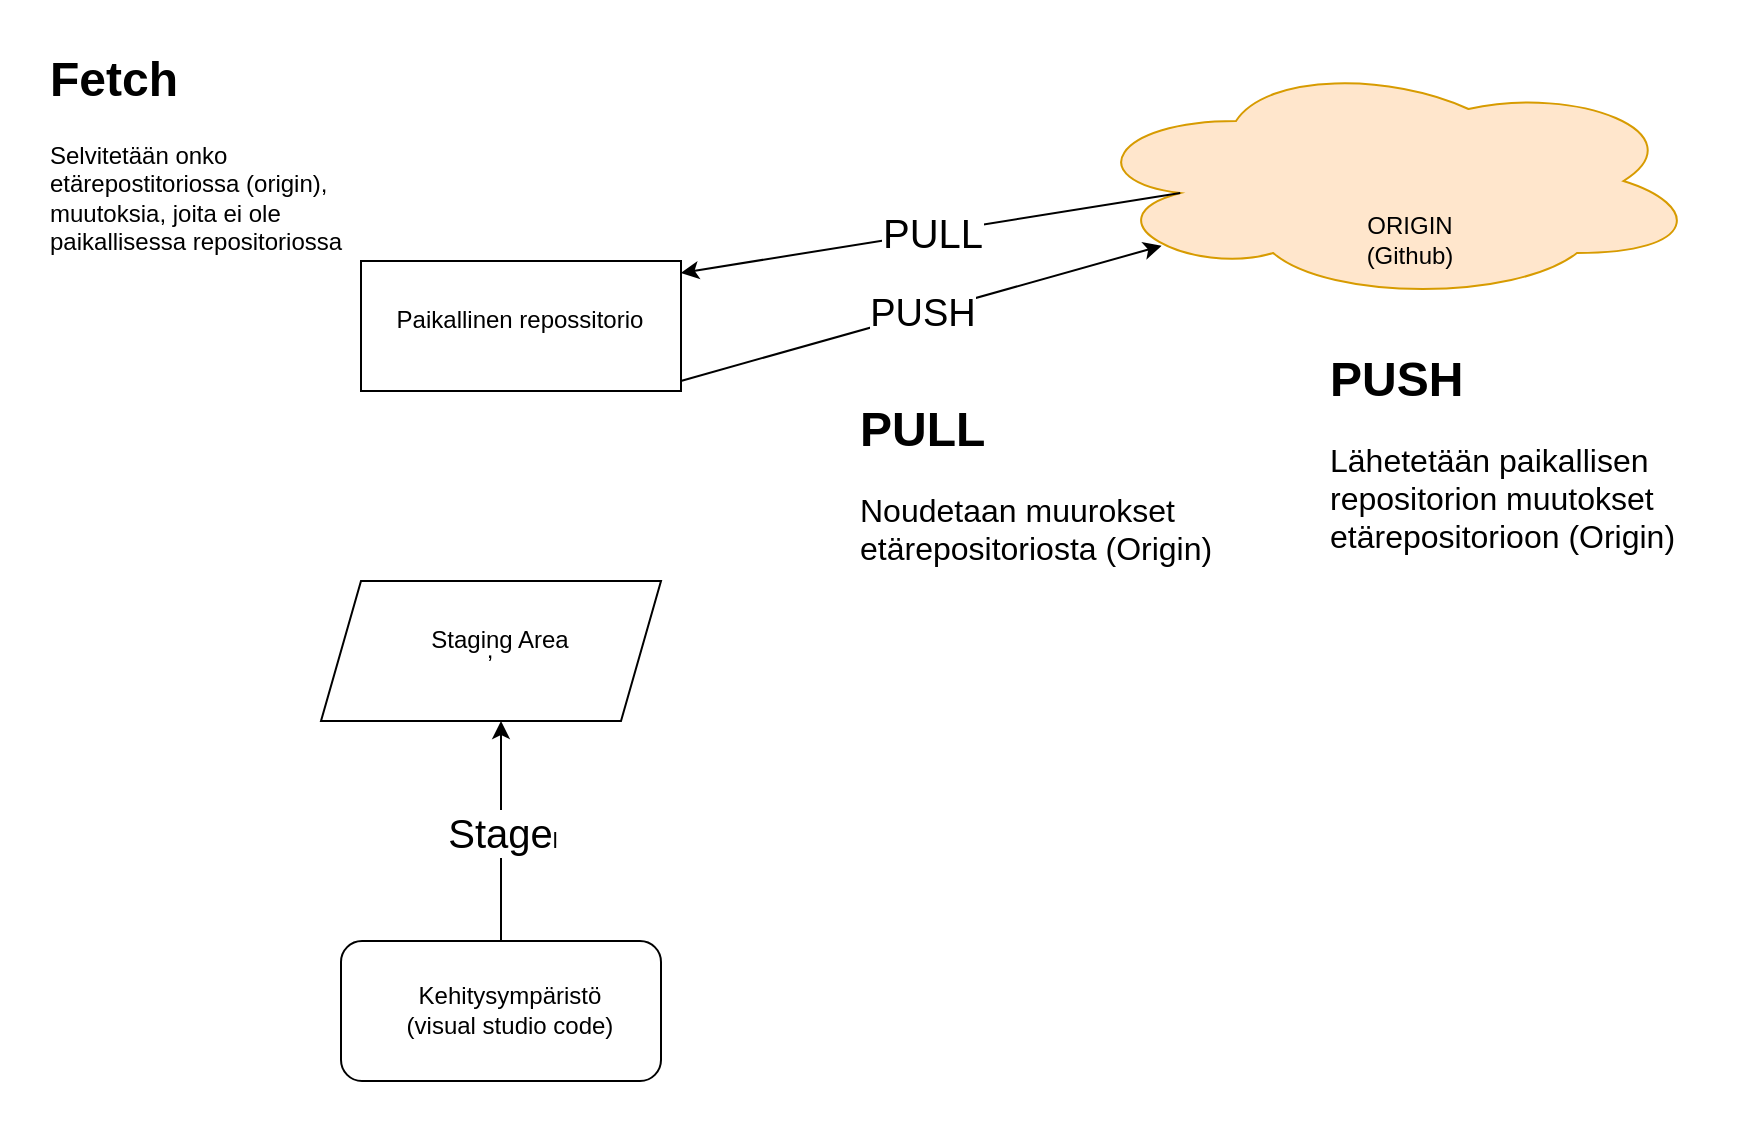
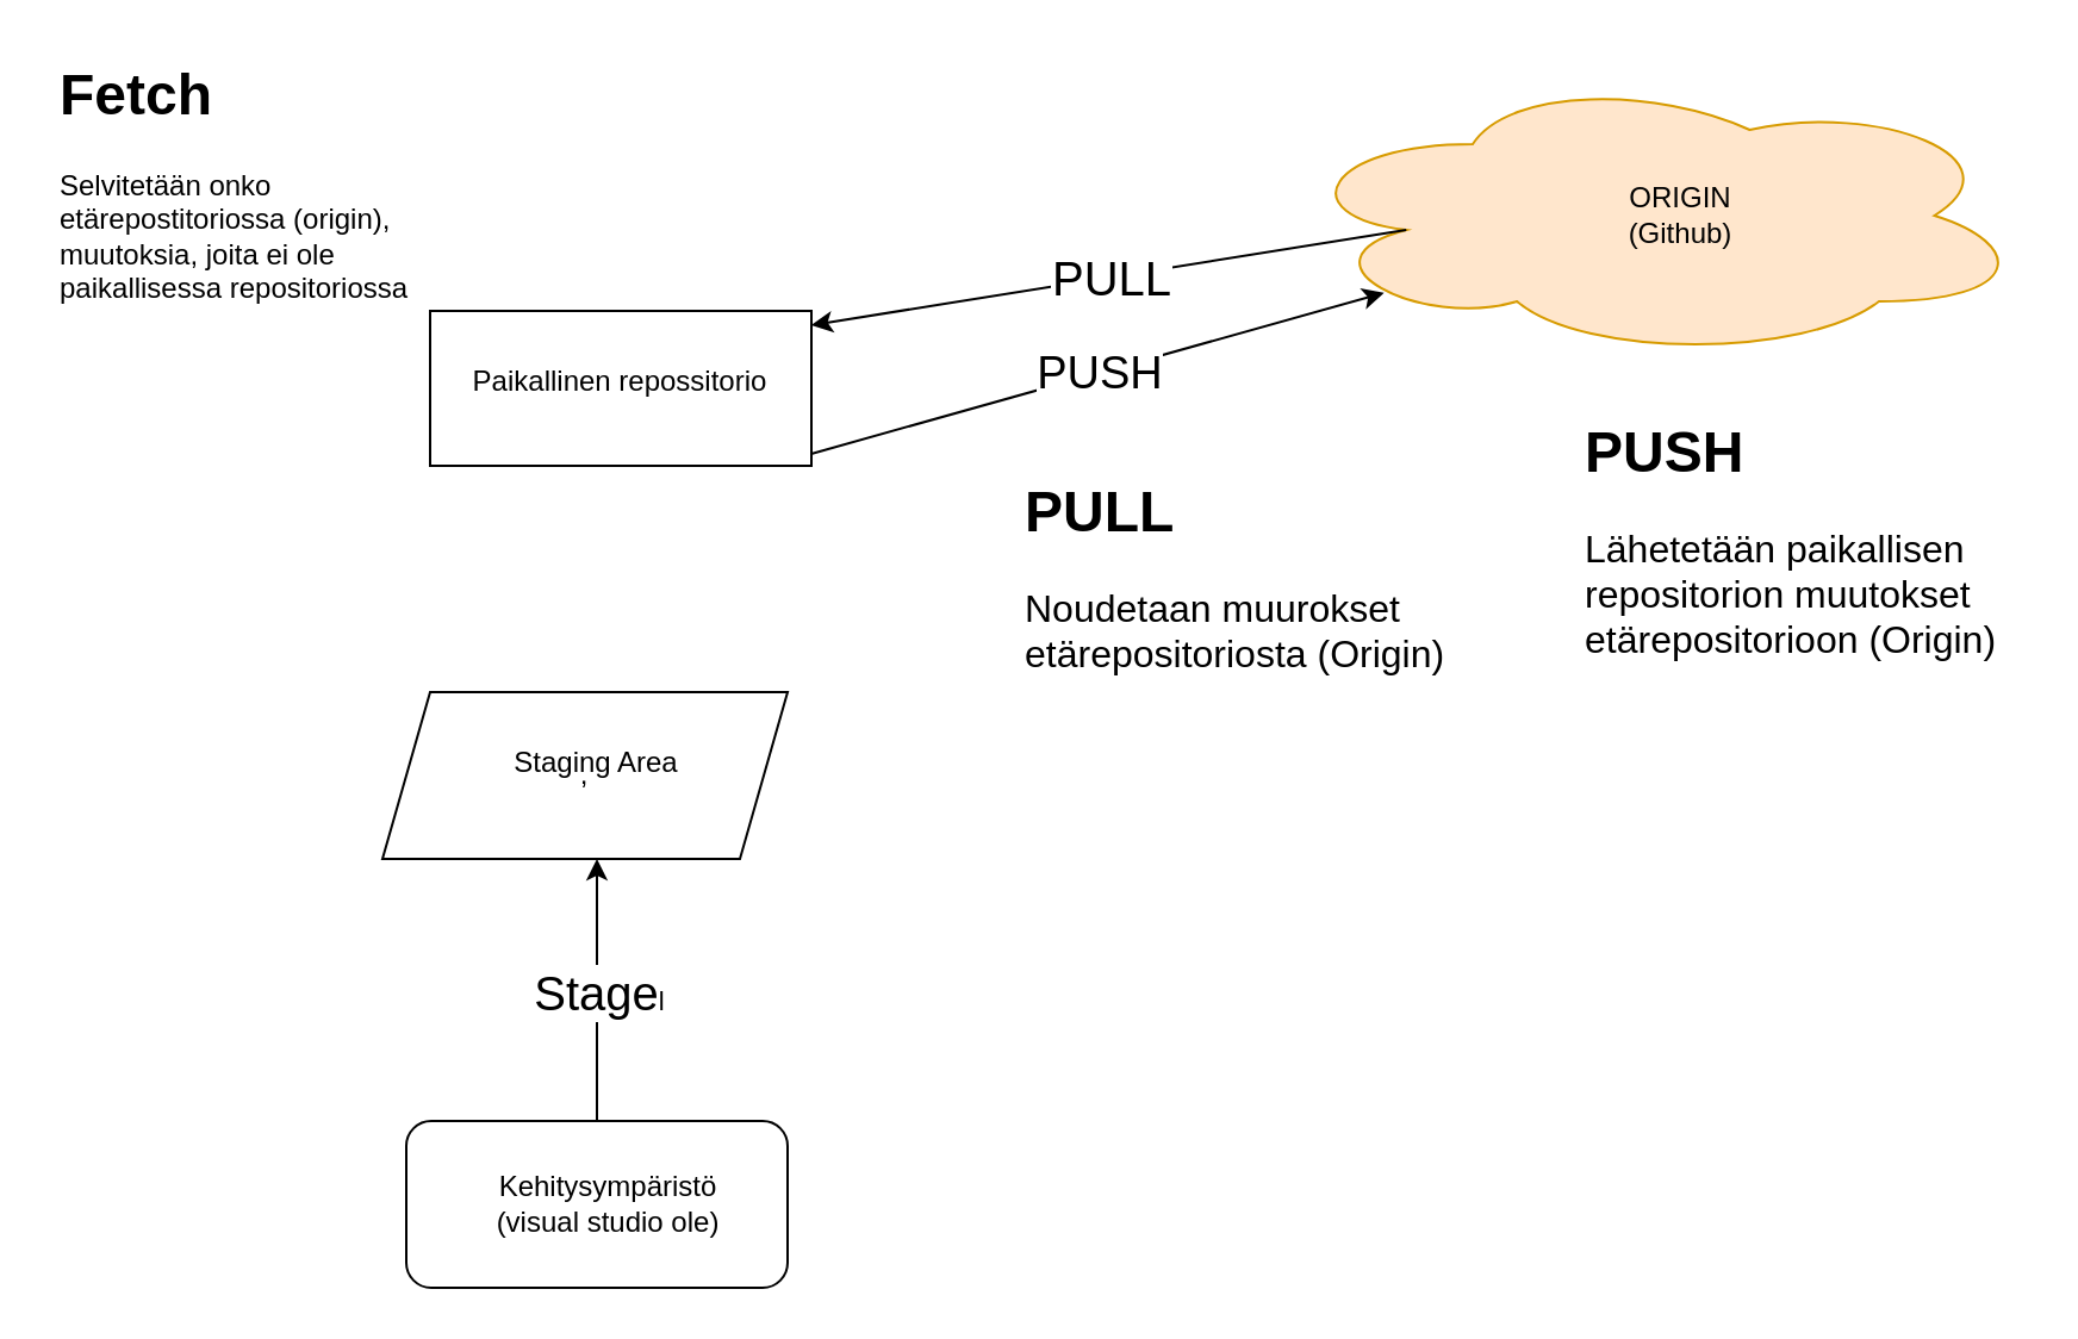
- <mxCell id="3" value="ORIGIN&lt;br&gt;(Github)" style="text;html=1;strokeColor=none;fillColor=none;align=center;verticalAlign=middle;whiteSpace=wrap;rounded=0;" vertex="1" parent="1"><mxGeometry x="660" y="95" width="90" height="50" as="geometry" /></mxCell>
+ <mxCell id="3" value="ORIGIN&lt;br&gt;(Github)" style="text;html=1;strokeColor=none;fillColor=none;align=center;verticalAlign=middle;whiteSpace=wrap;rounded=0;" vertex="1" parent="1"><mxGeometry x="660" y="65" width="90" height="50" as="geometry" /></mxCell>
- <mxCell id="5" value="Kehitysympäristö&lt;br&gt;(visual studio code)" style="text;html=1;strokeColor=none;fillColor=none;align=center;verticalAlign=middle;whiteSpace=wrap;rounded=0;" vertex="1" parent="1"><mxGeometry x="170" y="480" width="170" height="50" as="geometry" /></mxCell>
+ <mxCell id="5" value="Kehitysympäristö&lt;br&gt;(visual studio ole)" style="text;html=1;strokeColor=none;fillColor=none;align=center;verticalAlign=middle;whiteSpace=wrap;rounded=0;" vertex="1" parent="1"><mxGeometry x="170" y="480" width="170" height="50" as="geometry" /></mxCell>
